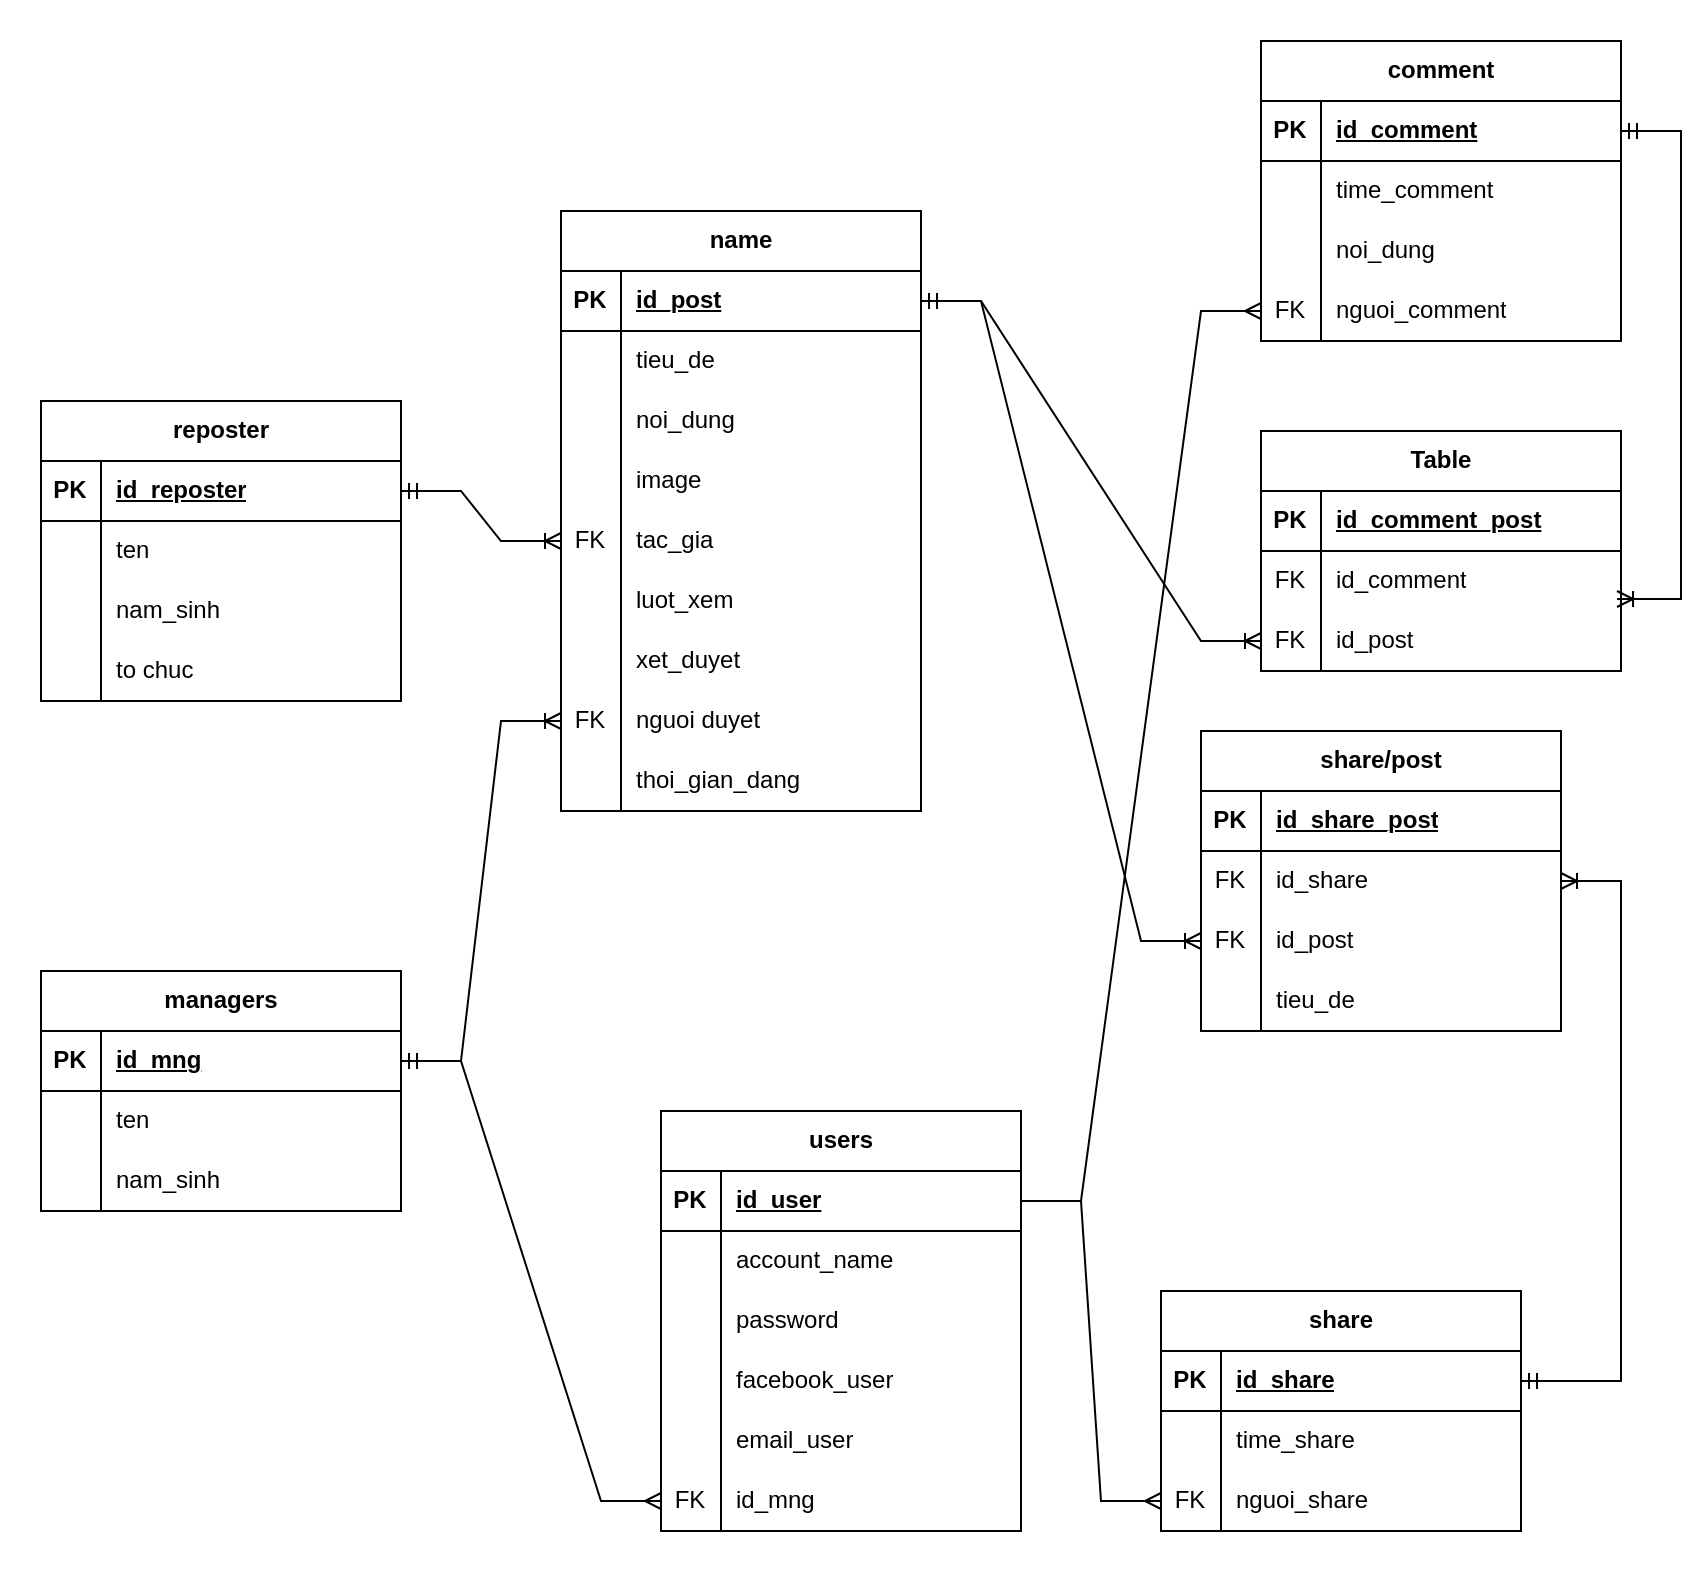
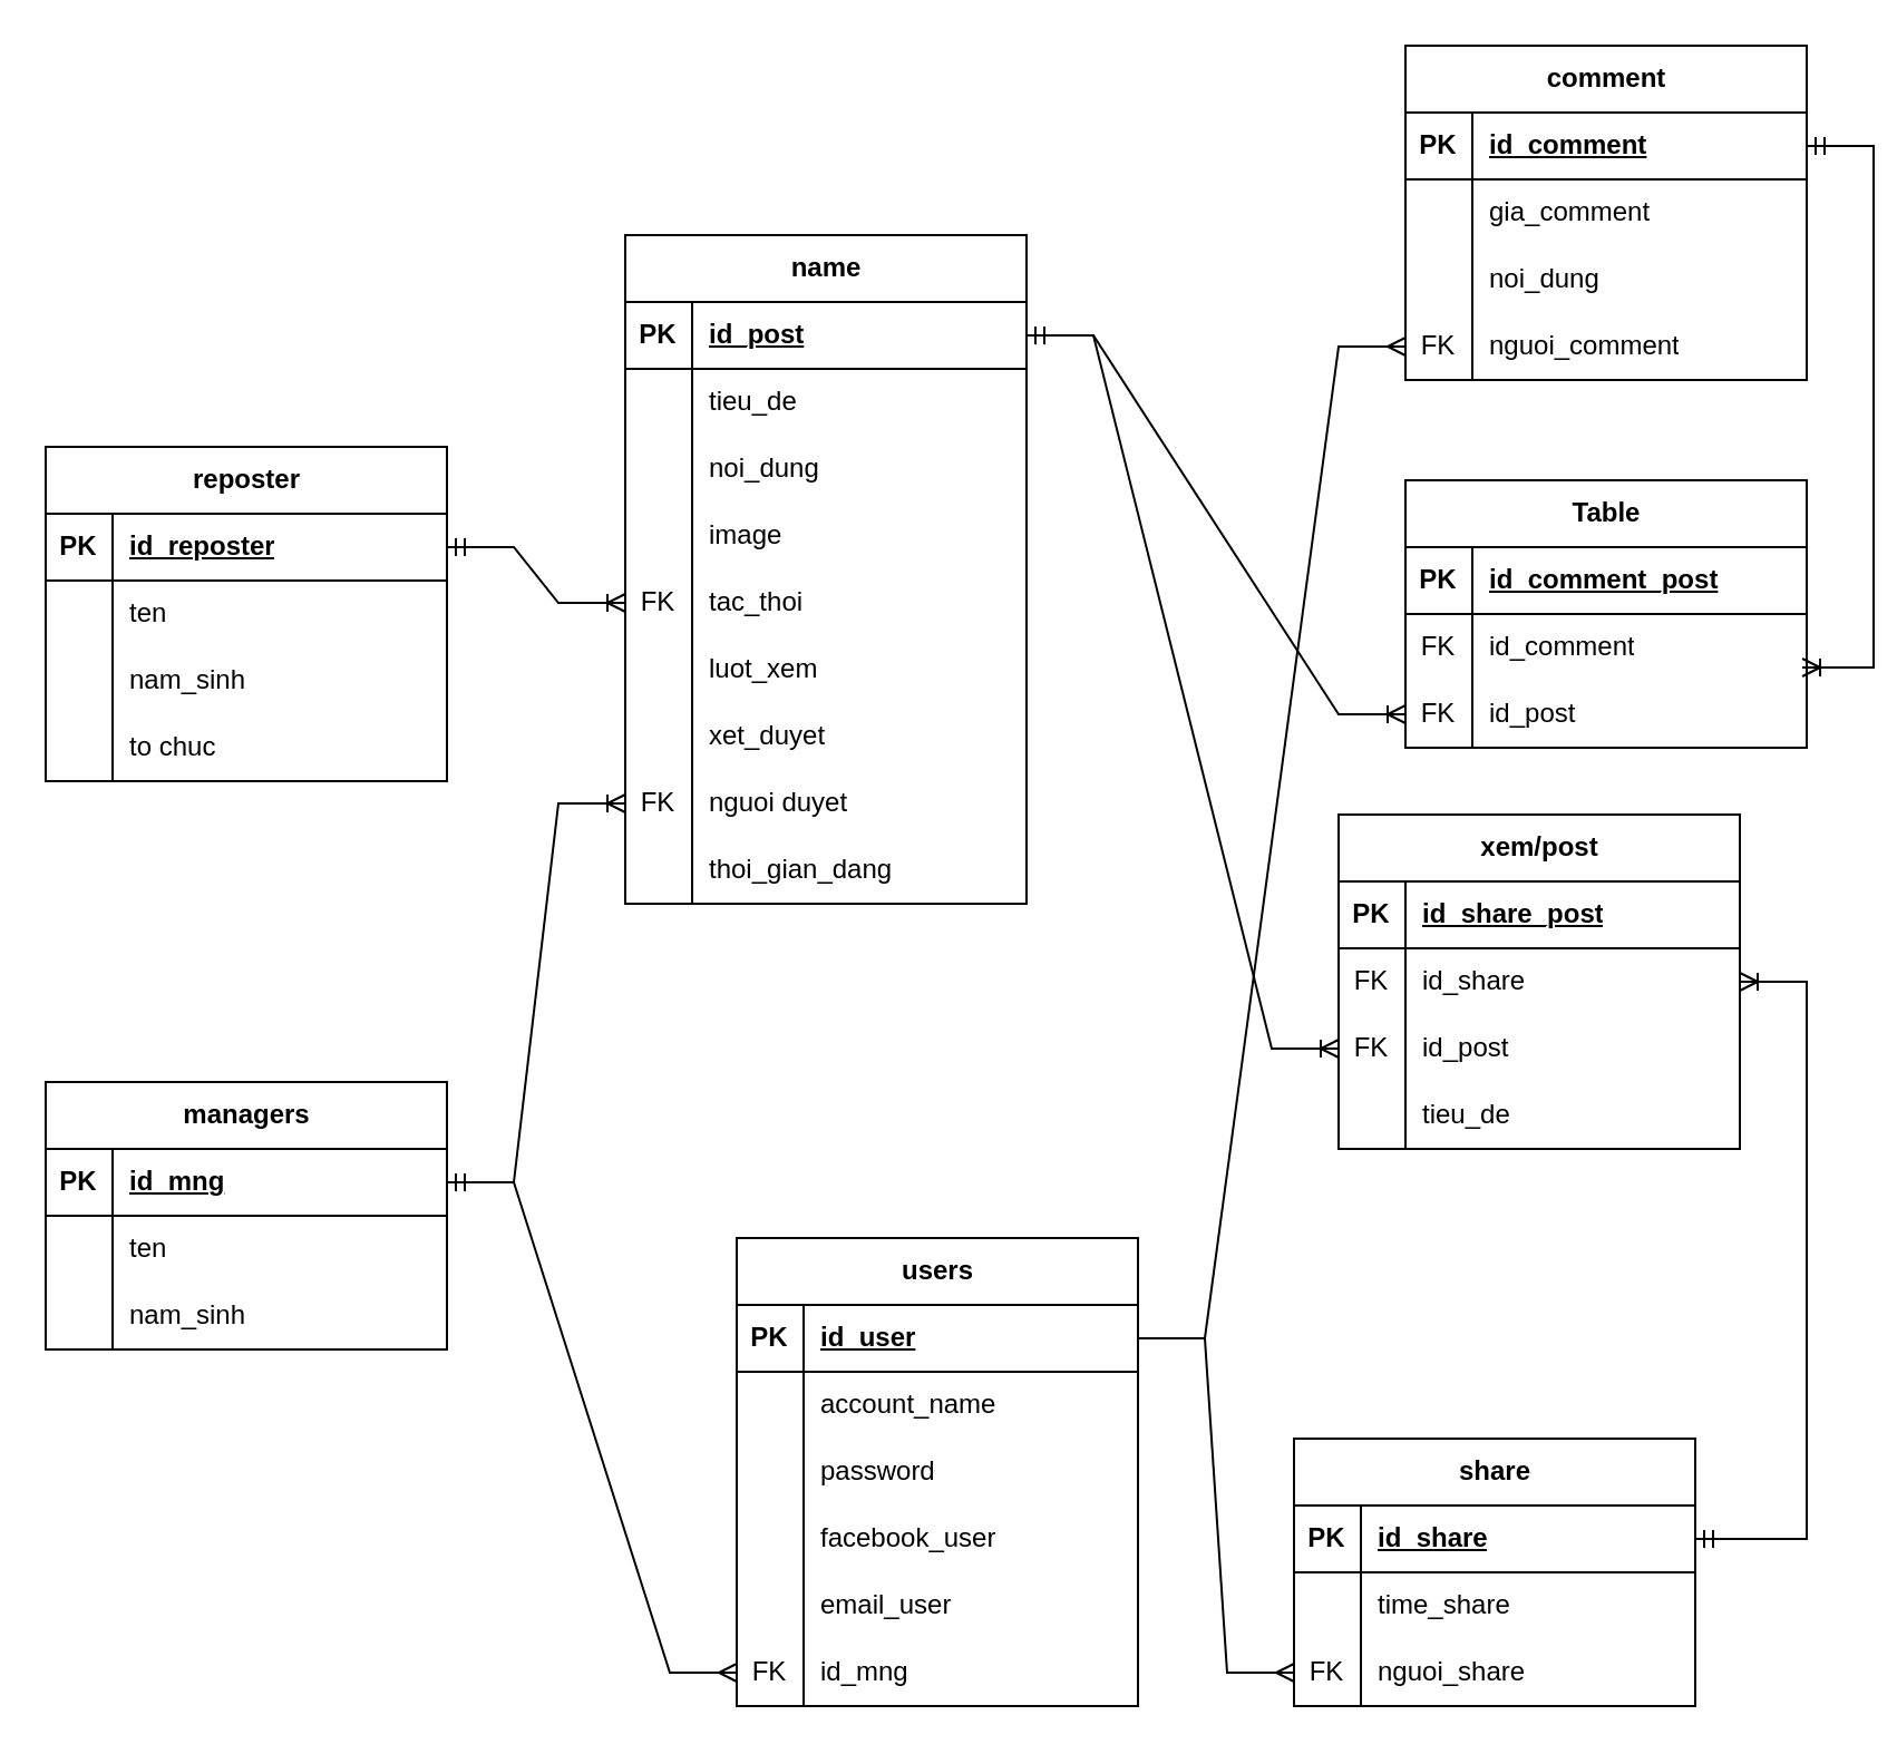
- <mxCell id="88" value="&lt;span style=&quot;text-wrap: nowrap;&quot;&gt;time_comment&lt;/span&gt;" style="shape=partialRectangle;connectable=0;fillColor=none;top=0;left=0;bottom=0;right=0;align=left;spacingLeft=6;overflow=hidden;whiteSpace=wrap;html=1;" parent="86" vertex="1"><mxGeometry x="30" width="150" height="30" as="geometry"><mxRectangle width="150" height="30" as="alternateBounds" /></mxGeometry></mxCell>
+ <mxCell id="88" value="&lt;span style=&quot;text-wrap: nowrap;&quot;&gt;gia_comment&lt;/span&gt;" style="shape=partialRectangle;connectable=0;fillColor=none;top=0;left=0;bottom=0;right=0;align=left;spacingLeft=6;overflow=hidden;whiteSpace=wrap;html=1;" parent="86" vertex="1"><mxGeometry x="30" width="150" height="30" as="geometry"><mxRectangle width="150" height="30" as="alternateBounds" /></mxGeometry></mxCell>
- <mxCell id="59" value="tac_gia" style="shape=partialRectangle;connectable=0;fillColor=none;top=0;left=0;bottom=0;right=0;align=left;spacingLeft=6;overflow=hidden;whiteSpace=wrap;html=1;" parent="57" vertex="1"><mxGeometry x="30" width="150" height="30" as="geometry"><mxRectangle width="150" height="30" as="alternateBounds" /></mxGeometry></mxCell>
+ <mxCell id="59" value="tac_thoi" style="shape=partialRectangle;connectable=0;fillColor=none;top=0;left=0;bottom=0;right=0;align=left;spacingLeft=6;overflow=hidden;whiteSpace=wrap;html=1;" parent="57" vertex="1"><mxGeometry x="30" width="150" height="30" as="geometry"><mxRectangle width="150" height="30" as="alternateBounds" /></mxGeometry></mxCell>
- <mxCell id="111" value="share/post" style="shape=table;startSize=30;container=1;collapsible=1;childLayout=tableLayout;fixedRows=1;rowLines=0;fontStyle=1;align=center;resizeLast=1;html=1;" vertex="1" parent="1"><mxGeometry x="600" y="365" width="180" height="150" as="geometry" /></mxCell>
+ <mxCell id="111" value="xem/post" style="shape=table;startSize=30;container=1;collapsible=1;childLayout=tableLayout;fixedRows=1;rowLines=0;fontStyle=1;align=center;resizeLast=1;html=1;" vertex="1" parent="1"><mxGeometry x="600" y="365" width="180" height="150" as="geometry" /></mxCell>
